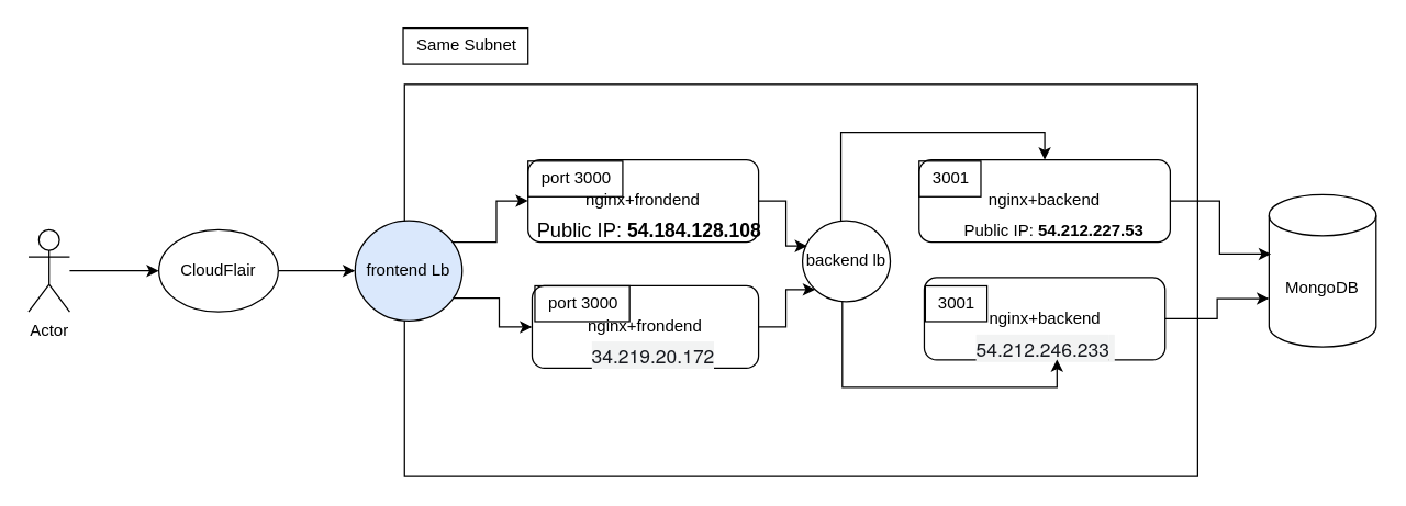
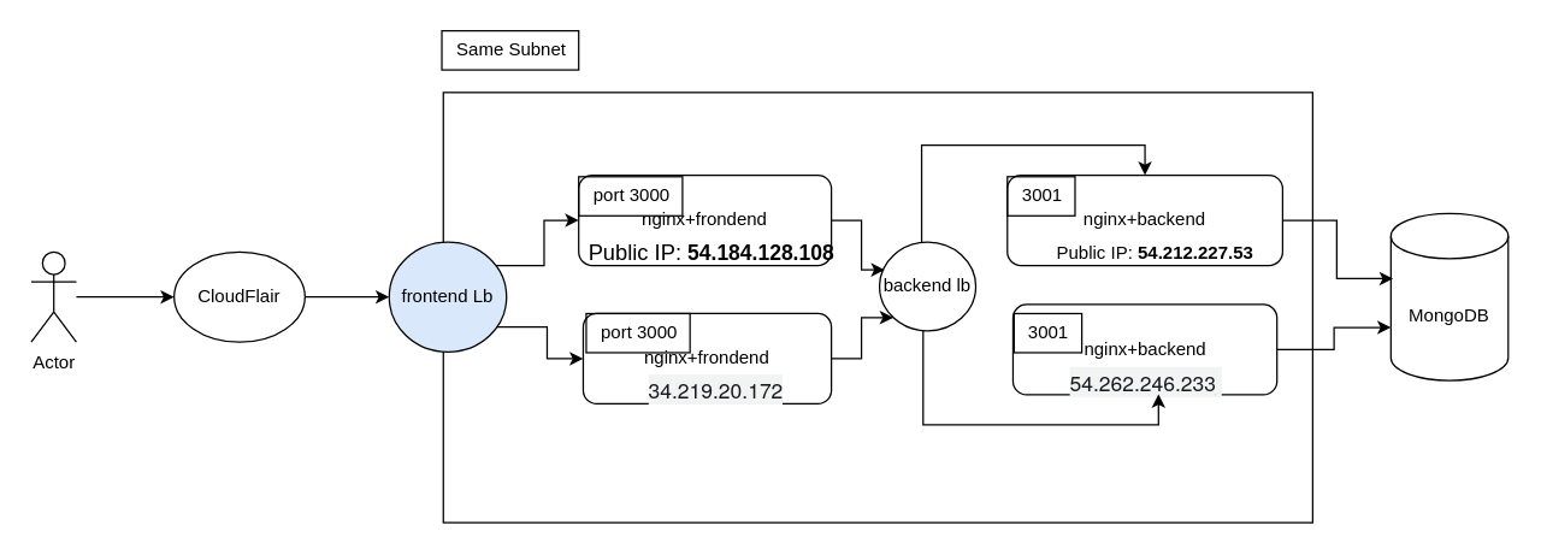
- <mxCell id="23" value="&lt;span style=&quot;color: rgb(22, 25, 31); font-family: &amp;quot;Amazon Ember&amp;quot;, &amp;quot;Helvetica Neue&amp;quot;, Roboto, Arial, sans-serif; font-size: 14px; text-align: start; text-wrap: wrap; background-color: rgb(242, 243, 243);&quot;&gt;54.212.246.233&lt;/span&gt;&lt;span style=&quot;color: rgb(22, 25, 31); font-family: &amp;quot;Amazon Ember&amp;quot;, &amp;quot;Helvetica Neue&amp;quot;, Roboto, Arial, sans-serif; font-size: 14px; text-align: start; text-wrap: wrap; background-color: rgb(242, 243, 243);&quot;&gt;&amp;nbsp;&lt;/span&gt;" style="text;html=1;align=center;verticalAlign=middle;resizable=0;points=[];autosize=1;strokeColor=none;fillColor=none;" vertex="1" parent="1"><mxGeometry x="701.75" y="239" width="119" height="29" as="geometry" /></mxCell>
+ <mxCell id="23" value="&lt;span style=&quot;color: rgb(22, 25, 31); font-family: &amp;quot;Amazon Ember&amp;quot;, &amp;quot;Helvetica Neue&amp;quot;, Roboto, Arial, sans-serif; font-size: 14px; text-align: start; text-wrap: wrap; background-color: rgb(242, 243, 243);&quot;&gt;54.262.246.233&lt;/span&gt;&lt;span style=&quot;color: rgb(22, 25, 31); font-family: &amp;quot;Amazon Ember&amp;quot;, &amp;quot;Helvetica Neue&amp;quot;, Roboto, Arial, sans-serif; font-size: 14px; text-align: start; text-wrap: wrap; background-color: rgb(242, 243, 243);&quot;&gt;&amp;nbsp;&lt;/span&gt;" style="text;html=1;align=center;verticalAlign=middle;resizable=0;points=[];autosize=1;strokeColor=none;fillColor=none;" vertex="1" parent="1"><mxGeometry x="701.75" y="239" width="119" height="29" as="geometry" /></mxCell>
